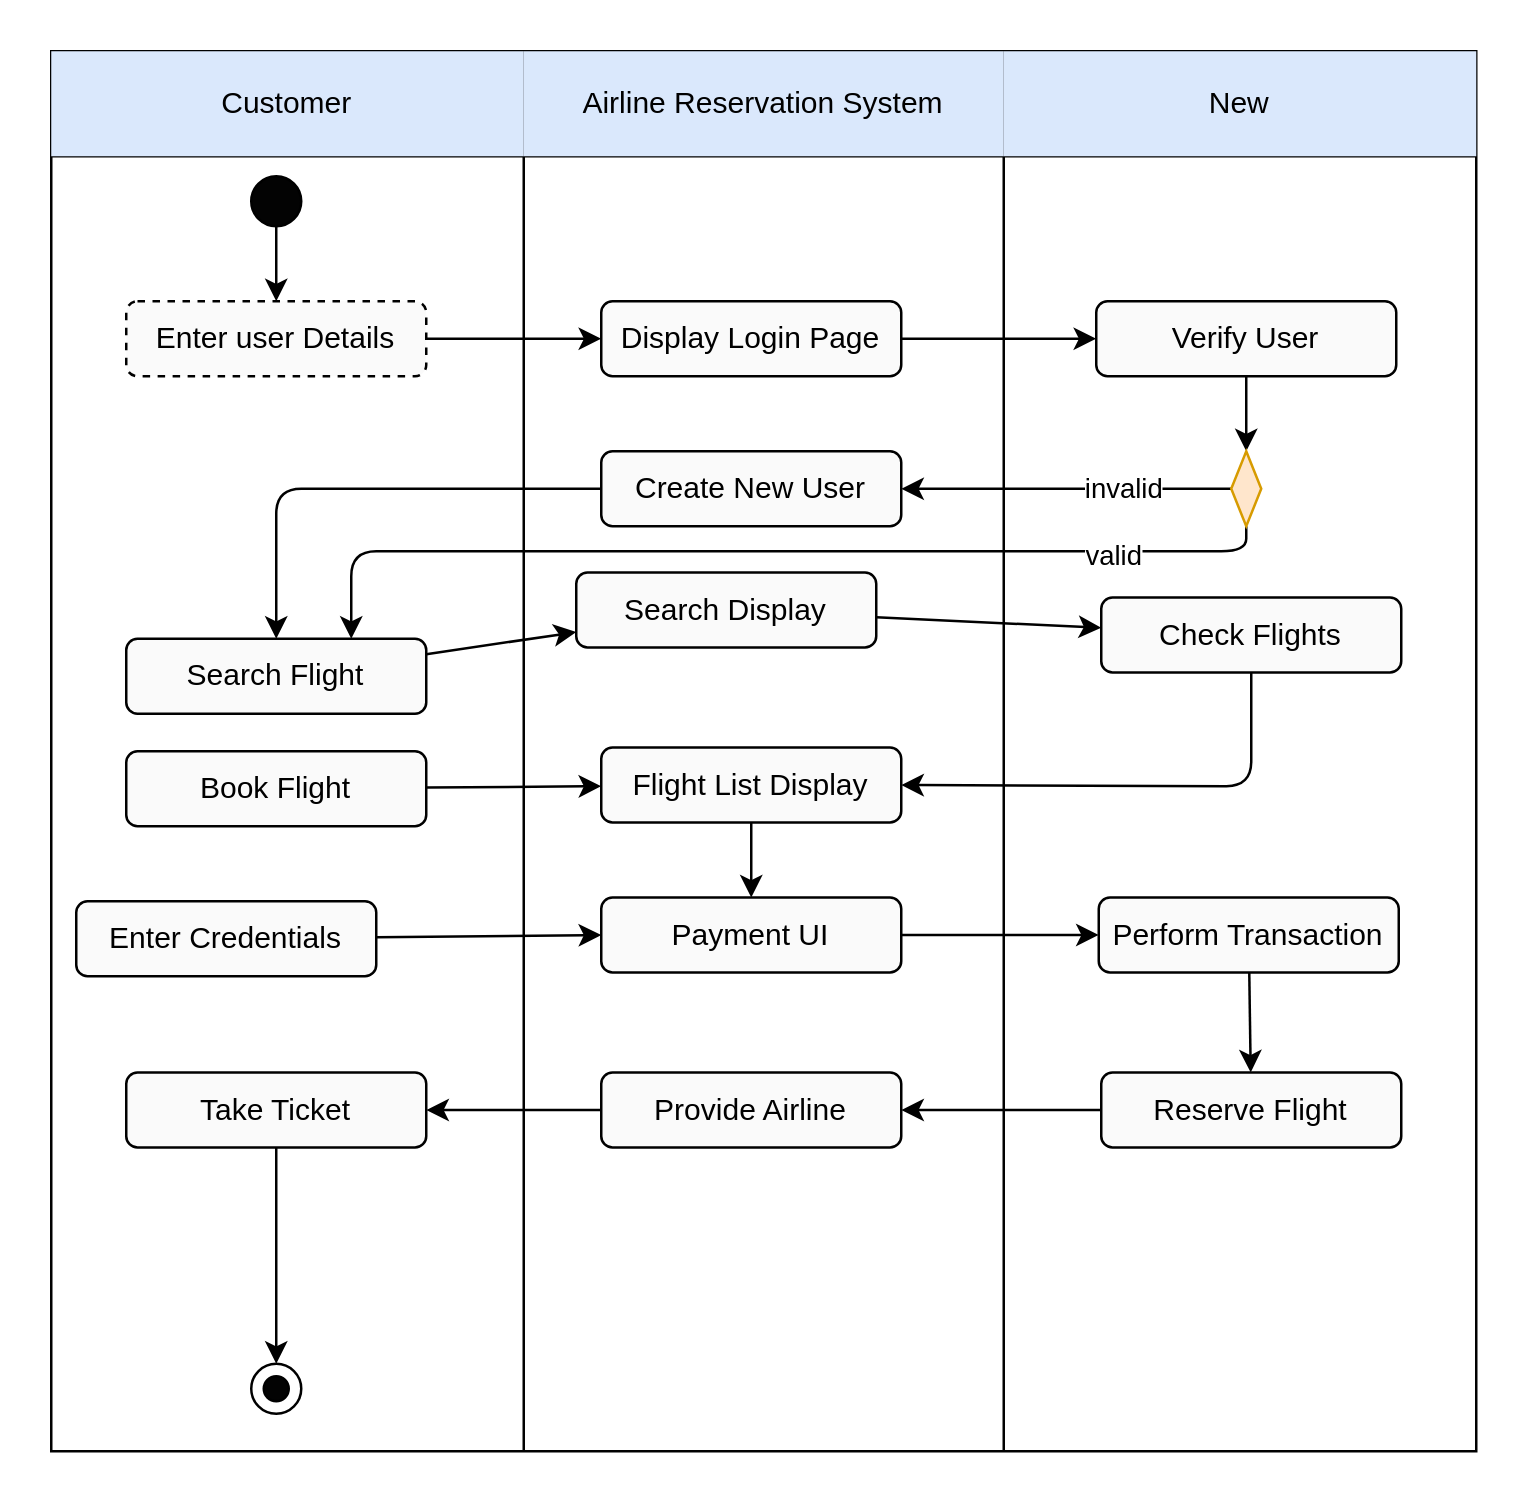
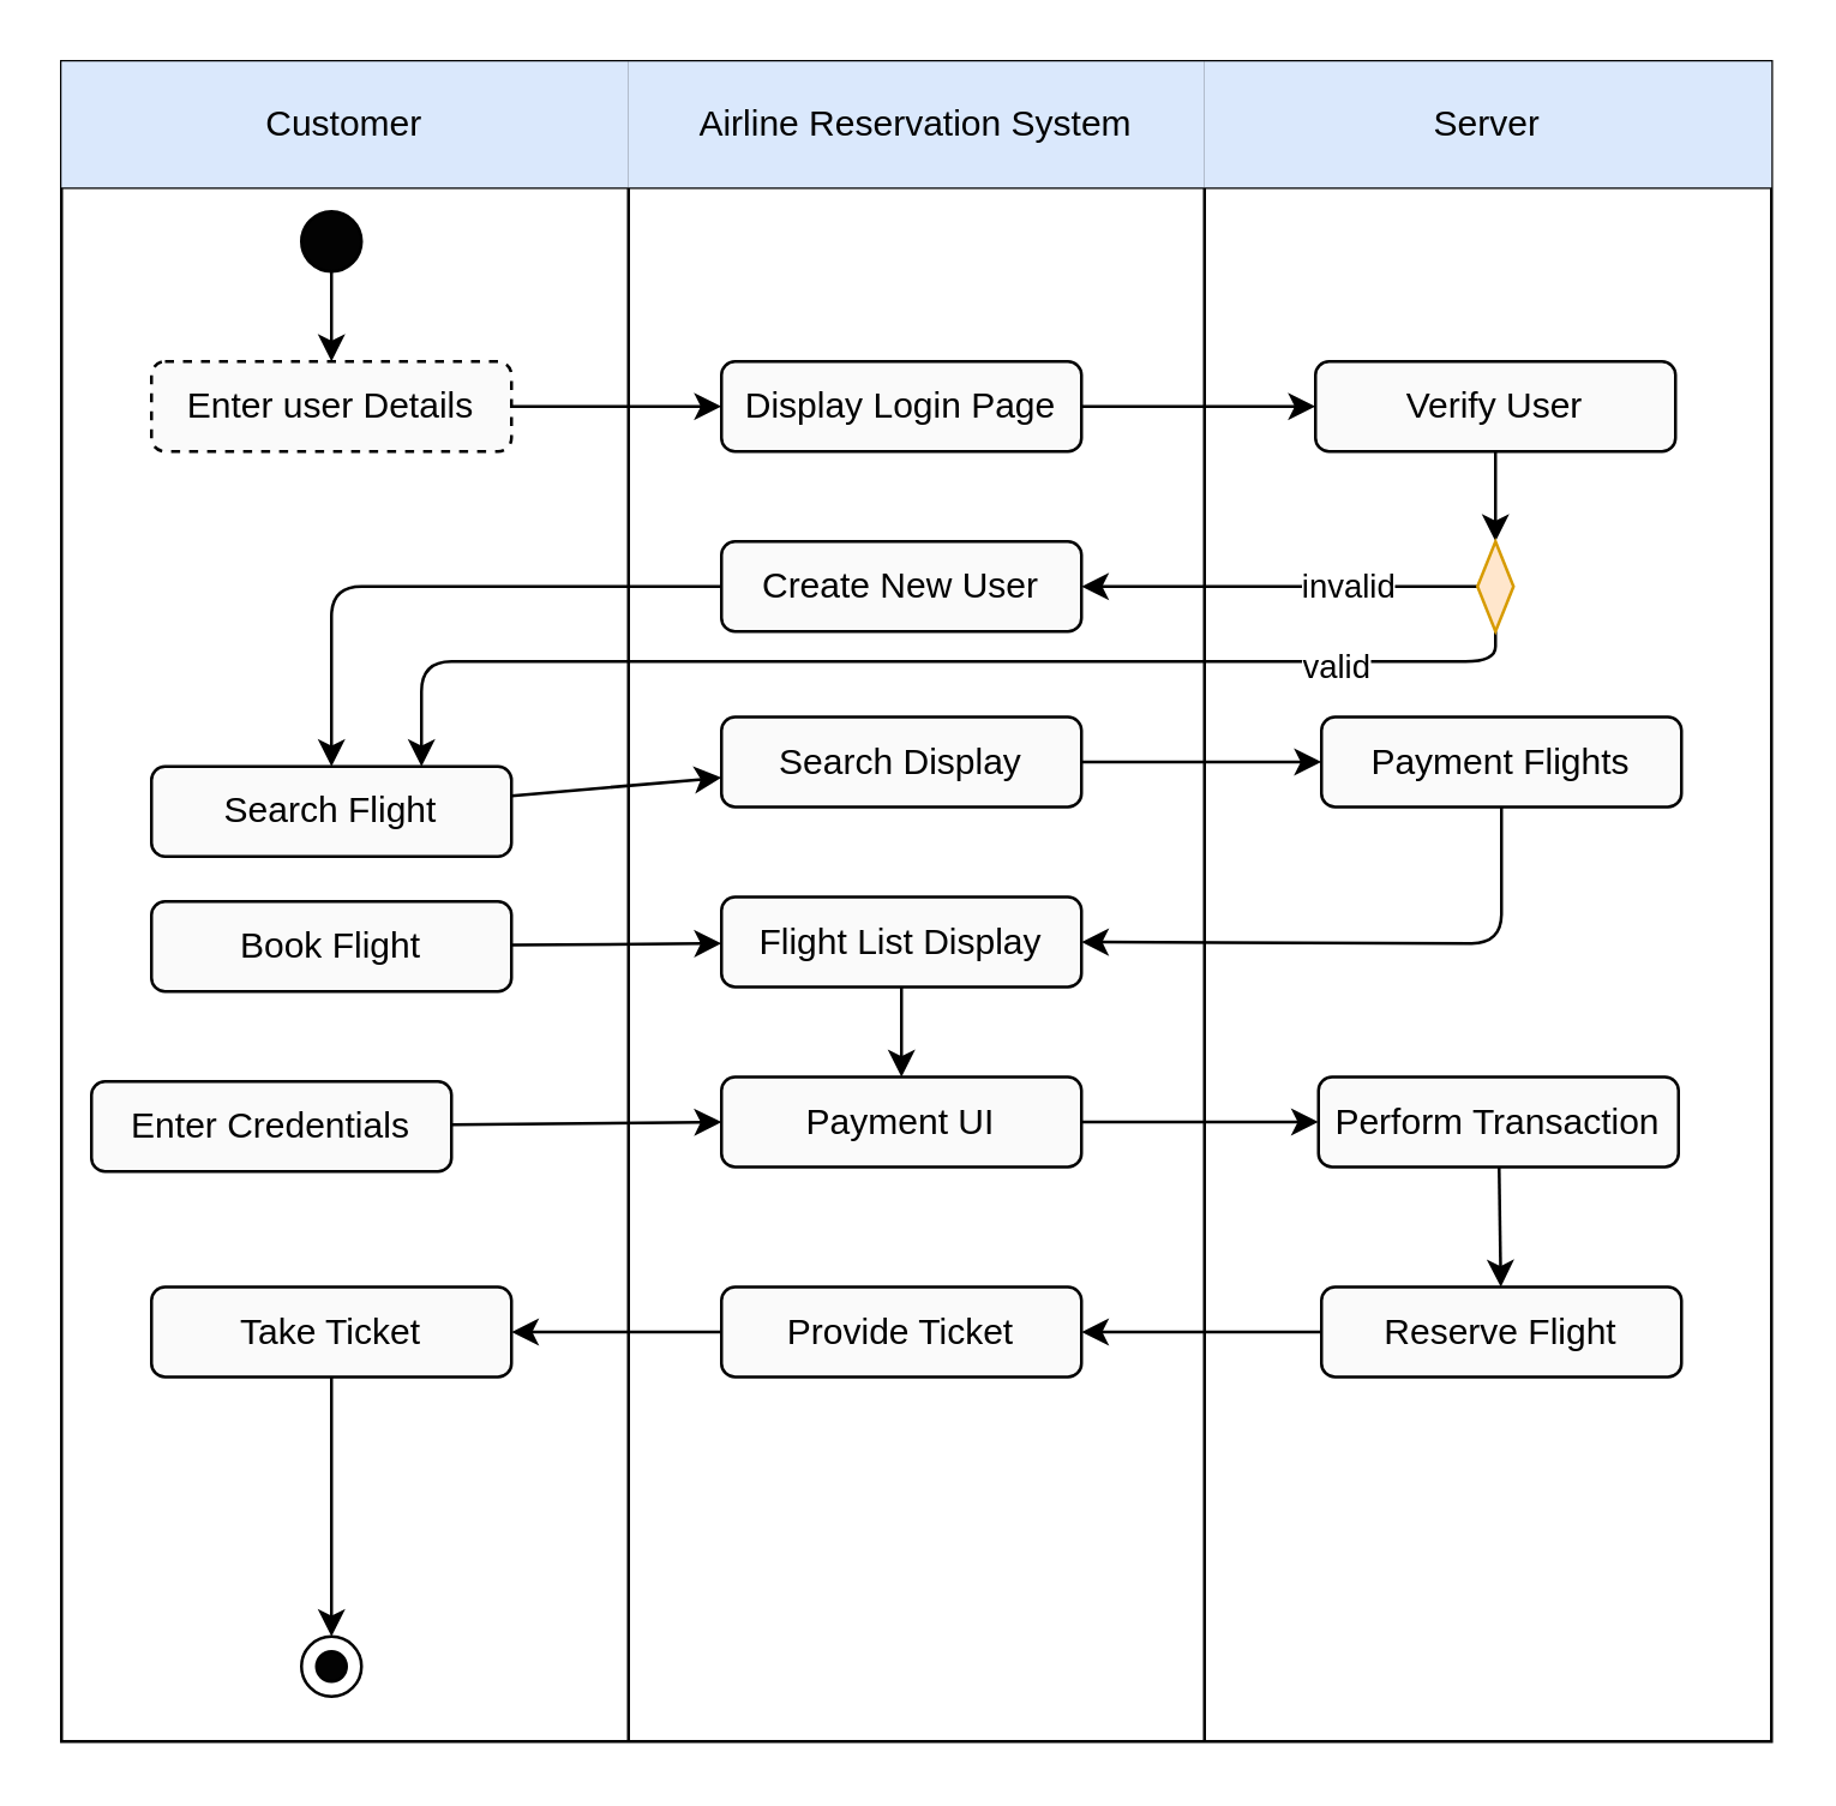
- <mxCell id="6" value="New" style="shape=partialRectangle;html=1;whiteSpace=wrap;connectable=0;fillColor=#dae8fc;top=0;left=0;bottom=0;right=0;overflow=hidden;strokeColor=#6c8ebf;" parent="3" vertex="1"><mxGeometry x="381" width="189" height="42" as="geometry"><mxRectangle width="189" height="42" as="alternateBounds" /></mxGeometry></mxCell>
+ <mxCell id="6" value="Server" style="shape=partialRectangle;html=1;whiteSpace=wrap;connectable=0;fillColor=#dae8fc;top=0;left=0;bottom=0;right=0;overflow=hidden;strokeColor=#6c8ebf;" parent="3" vertex="1"><mxGeometry x="381" width="189" height="42" as="geometry"><mxRectangle width="189" height="42" as="alternateBounds" /></mxGeometry></mxCell>
- <mxCell id="18" value="Search Display" style="whiteSpace=wrap;html=1;fillColor=#FAFAFA;rounded=1;" parent="1" vertex="1"><mxGeometry x="230" y="228.5" width="120" height="30" as="geometry" /></mxCell>
+ <mxCell id="18" value="Search Display" style="whiteSpace=wrap;html=1;fillColor=#FAFAFA;rounded=1;" parent="1" vertex="1"><mxGeometry x="240" y="238.5" width="120" height="30" as="geometry" /></mxCell>
- <mxCell id="31" value="Check Flights" style="whiteSpace=wrap;html=1;fillColor=#FAFAFA;rounded=1;" vertex="1" parent="1"><mxGeometry x="440" y="238.5" width="120" height="30" as="geometry" /></mxCell>
+ <mxCell id="31" value="Payment Flights" style="whiteSpace=wrap;html=1;fillColor=#FAFAFA;rounded=1;" vertex="1" parent="1"><mxGeometry x="440" y="238.5" width="120" height="30" as="geometry" /></mxCell>
- <mxCell id="43" value="Provide Airline" style="whiteSpace=wrap;html=1;fillColor=#FAFAFA;rounded=1;" vertex="1" parent="1"><mxGeometry x="240" y="428.5" width="120" height="30" as="geometry" /></mxCell>
+ <mxCell id="43" value="Provide Ticket" style="whiteSpace=wrap;html=1;fillColor=#FAFAFA;rounded=1;" vertex="1" parent="1"><mxGeometry x="240" y="428.5" width="120" height="30" as="geometry" /></mxCell>
